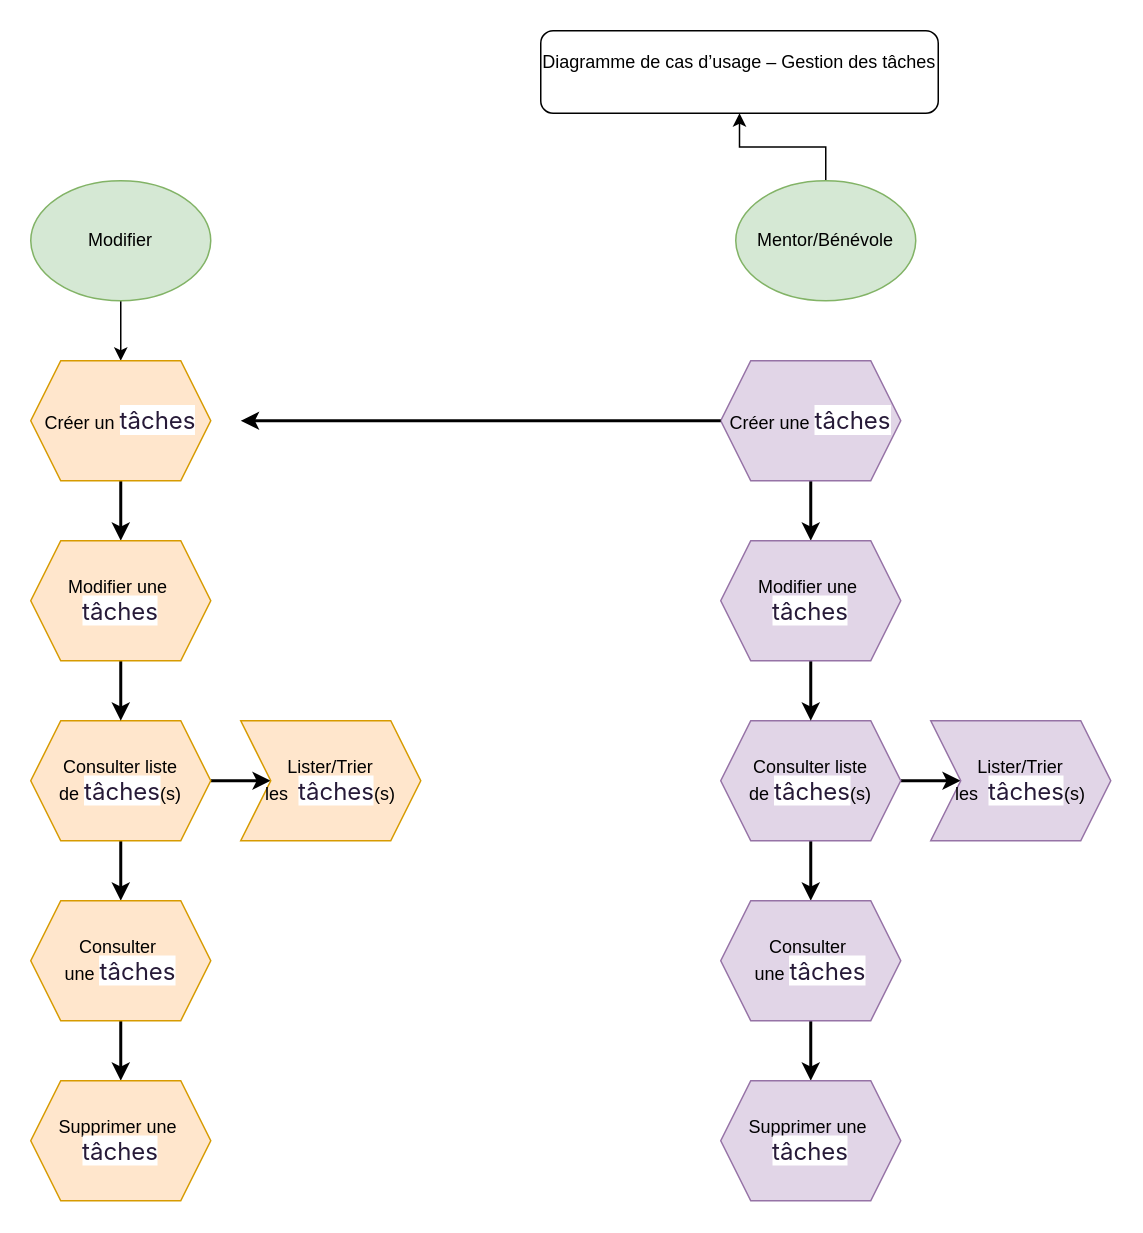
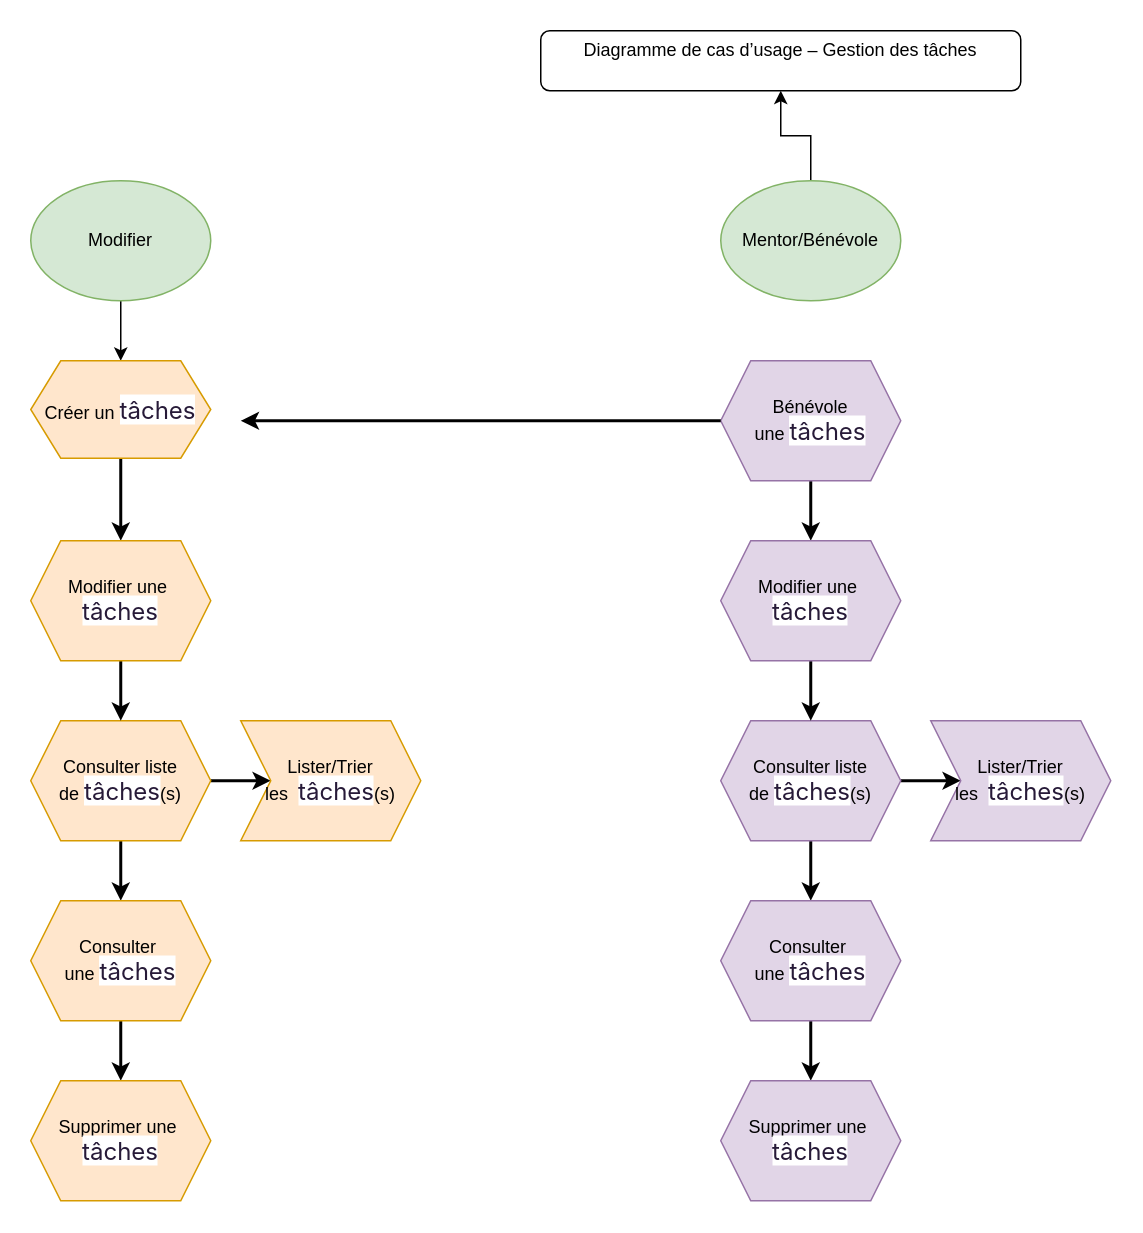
- <mxCell id="2" value="&#10;Diagramme de cas d’usage – Gestion des tâches&#10;&#10;" style="rounded=1;whiteSpace=wrap;html=1;" vertex="1" parent="1"><mxGeometry x="360" y="20" width="265" height="55" as="geometry" /></mxCell>
+ <mxCell id="2" value="&#10;Diagramme de cas d’usage – Gestion des tâches&#10;&#10;" style="rounded=1;whiteSpace=wrap;html=1;" vertex="1" parent="1"><mxGeometry x="360" y="20" width="320" height="40" as="geometry" /></mxCell>
- <mxCell id="6" value="Mentor/Bénévole" style="ellipse;whiteSpace=wrap;html=1;fillColor=#d5e8d4;strokeColor=#82b366;" vertex="1" parent="1"><mxGeometry x="490" y="120" width="120" height="80" as="geometry" /></mxCell>
+ <mxCell id="6" value="Mentor/Bénévole" style="ellipse;whiteSpace=wrap;html=1;fillColor=#d5e8d4;strokeColor=#82b366;" vertex="1" parent="1"><mxGeometry x="480" y="120" width="120" height="80" as="geometry" /></mxCell>
- <mxCell id="8" value="Créer un&amp;nbsp;&lt;span style=&quot;color: rgb(39, 26, 56); font-family: Inter; font-size: 16px; text-align: left; background-color: rgb(255, 255, 255);&quot;&gt;tâches&lt;/span&gt;" style="shape=hexagon;perimeter=hexagonPerimeter2;whiteSpace=wrap;html=1;fixedSize=1;fillColor=#ffe6cc;strokeColor=#d79b00;" vertex="1" parent="1"><mxGeometry x="20" y="240" width="120" height="80" as="geometry" /></mxCell>
+ <mxCell id="8" value="Créer un&amp;nbsp;&lt;span style=&quot;color: rgb(39, 26, 56); font-family: Inter; font-size: 16px; text-align: left; background-color: rgb(255, 255, 255);&quot;&gt;tâches&lt;/span&gt;" style="shape=hexagon;perimeter=hexagonPerimeter2;whiteSpace=wrap;html=1;fixedSize=1;fillColor=#ffe6cc;strokeColor=#d79b00;" vertex="1" parent="1"><mxGeometry x="20" y="240" width="120" height="65" as="geometry" /></mxCell>
- <mxCell id="13" value="Créer une&amp;nbsp;&lt;span style=&quot;color: rgb(39, 26, 56); font-family: Inter; font-size: 16px; text-align: left; background-color: rgb(255, 255, 255);&quot;&gt;tâches&lt;/span&gt;" style="shape=hexagon;perimeter=hexagonPerimeter2;whiteSpace=wrap;html=1;fixedSize=1;fillColor=#e1d5e7;strokeColor=#9673a6;" vertex="1" parent="1"><mxGeometry x="480" y="240" width="120" height="80" as="geometry" /></mxCell>
+ <mxCell id="13" value="Bénévole une&amp;nbsp;&lt;span style=&quot;color: rgb(39, 26, 56); font-family: Inter; font-size: 16px; text-align: left; background-color: rgb(255, 255, 255);&quot;&gt;tâches&lt;/span&gt;" style="shape=hexagon;perimeter=hexagonPerimeter2;whiteSpace=wrap;html=1;fixedSize=1;fillColor=#e1d5e7;strokeColor=#9673a6;" vertex="1" parent="1"><mxGeometry x="480" y="240" width="120" height="80" as="geometry" /></mxCell>
